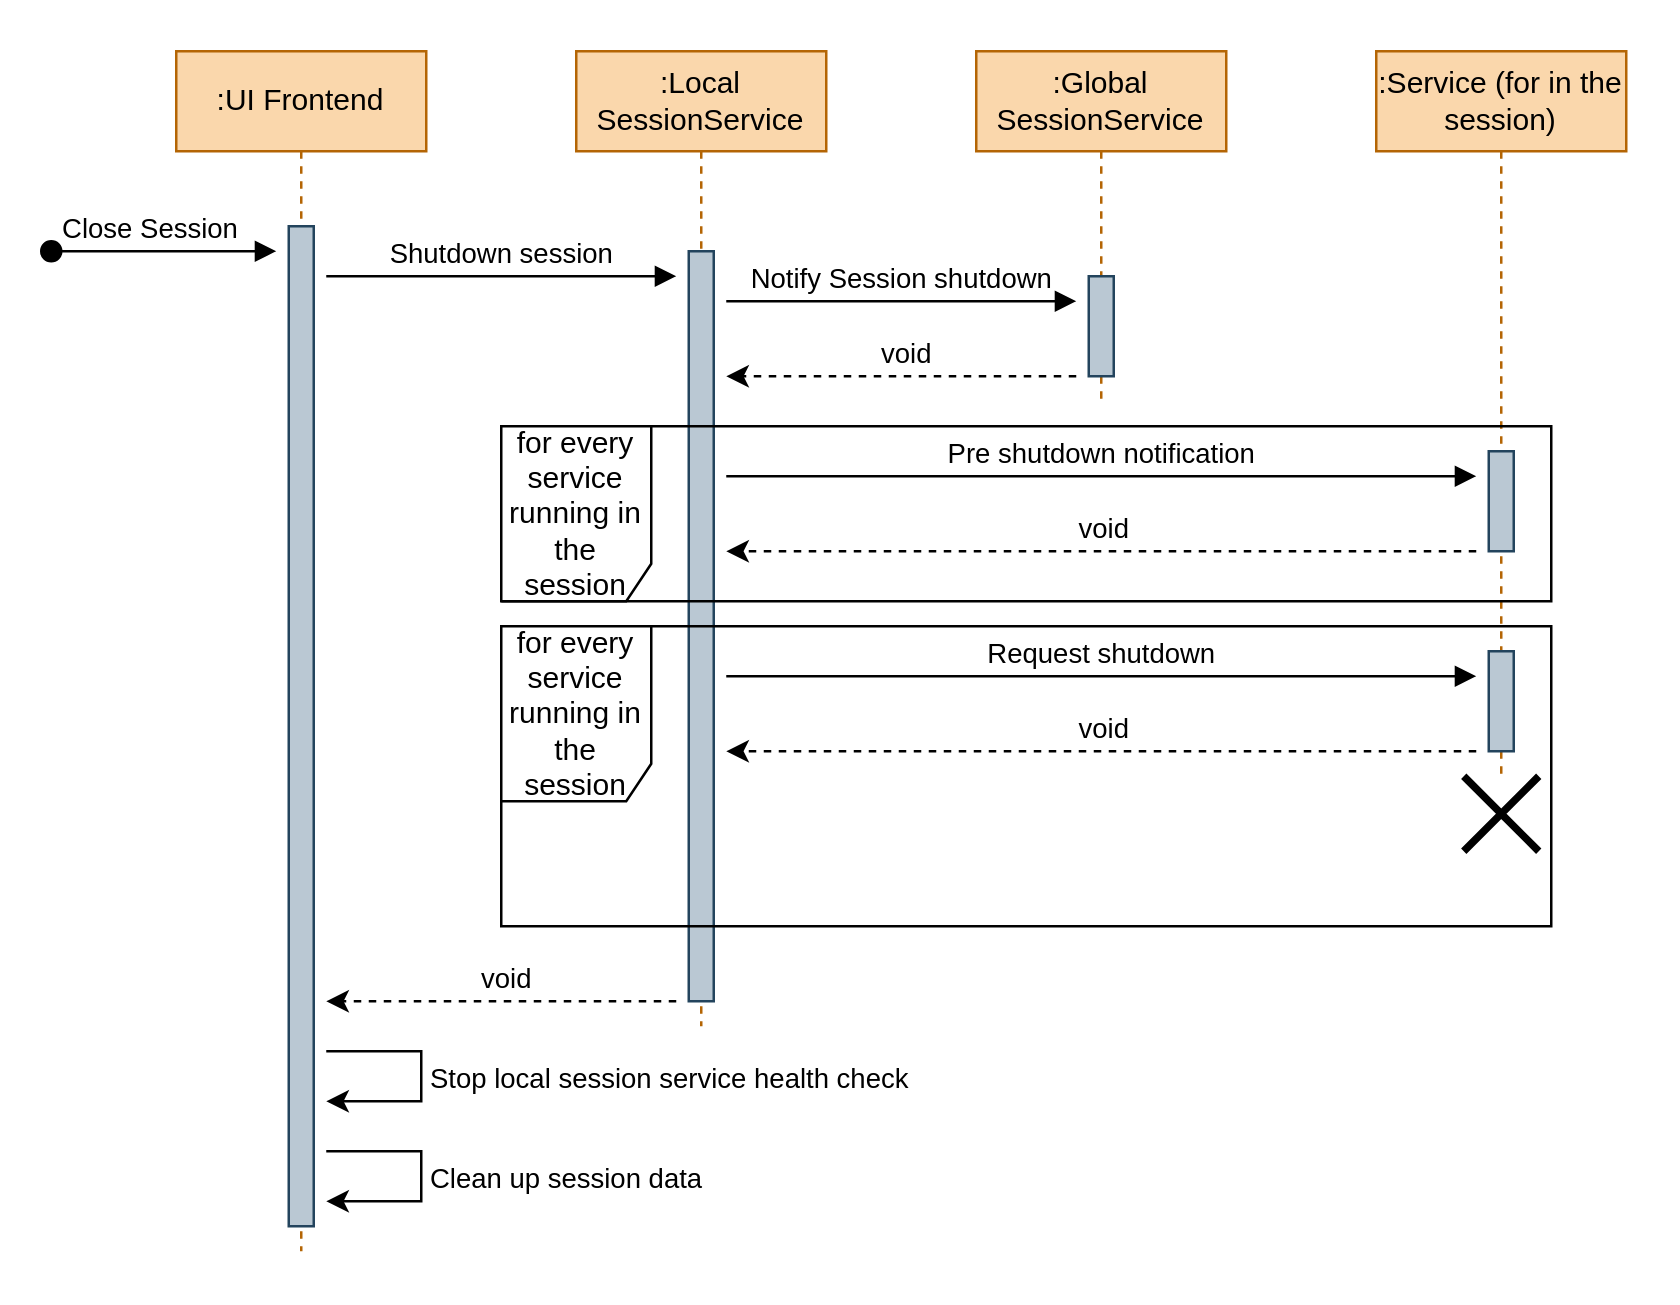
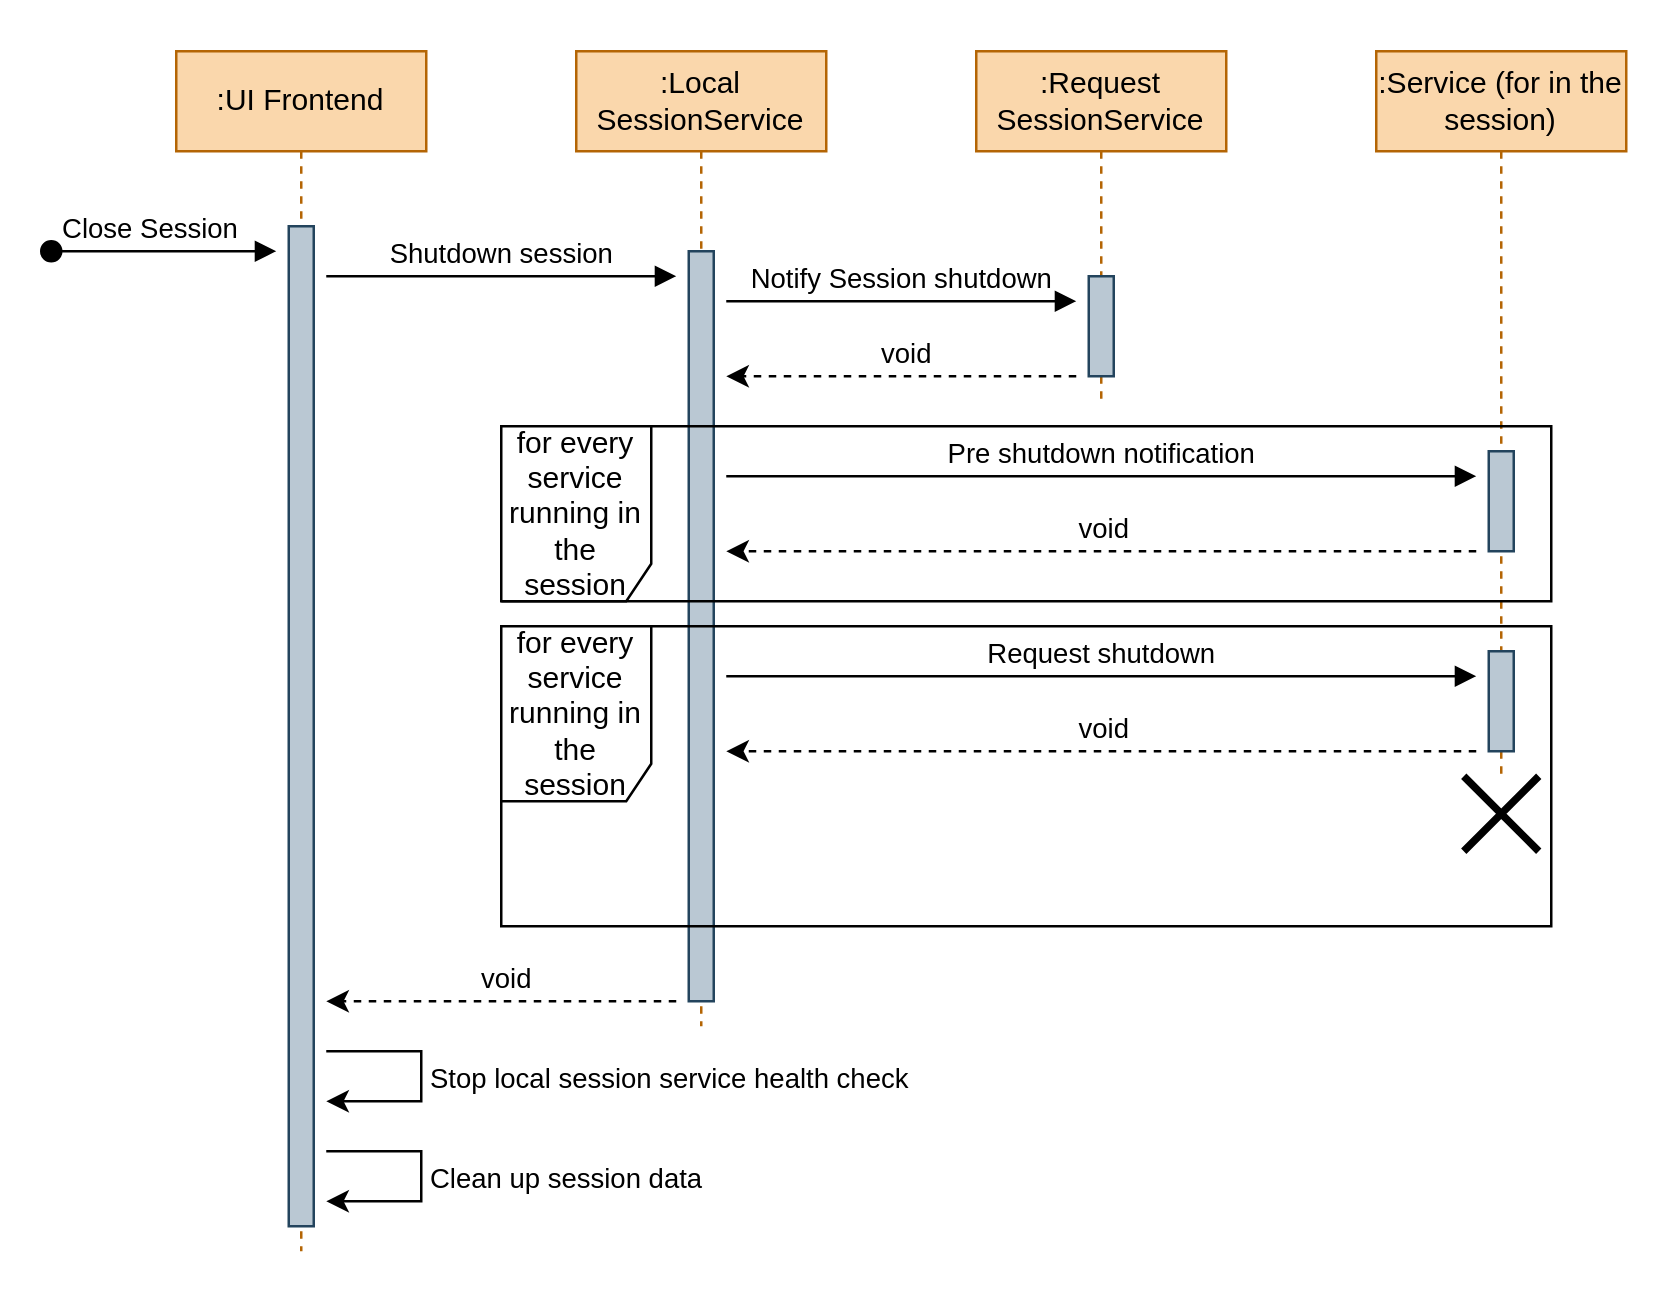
- <mxCell id="16" value=":Global SessionService" style="shape=umlLifeline;perimeter=lifelinePerimeter;whiteSpace=wrap;html=1;container=1;collapsible=0;recursiveResize=0;outlineConnect=0;fillColor=#fad7ac;strokeColor=#b46504;fontColor=#000000;" vertex="1" parent="1"><mxGeometry x="390" y="20" width="100" height="140" as="geometry" /></mxCell>
+ <mxCell id="16" value=":Request SessionService" style="shape=umlLifeline;perimeter=lifelinePerimeter;whiteSpace=wrap;html=1;container=1;collapsible=0;recursiveResize=0;outlineConnect=0;fillColor=#fad7ac;strokeColor=#b46504;fontColor=#000000;" vertex="1" parent="1"><mxGeometry x="390" y="20" width="100" height="140" as="geometry" /></mxCell>
